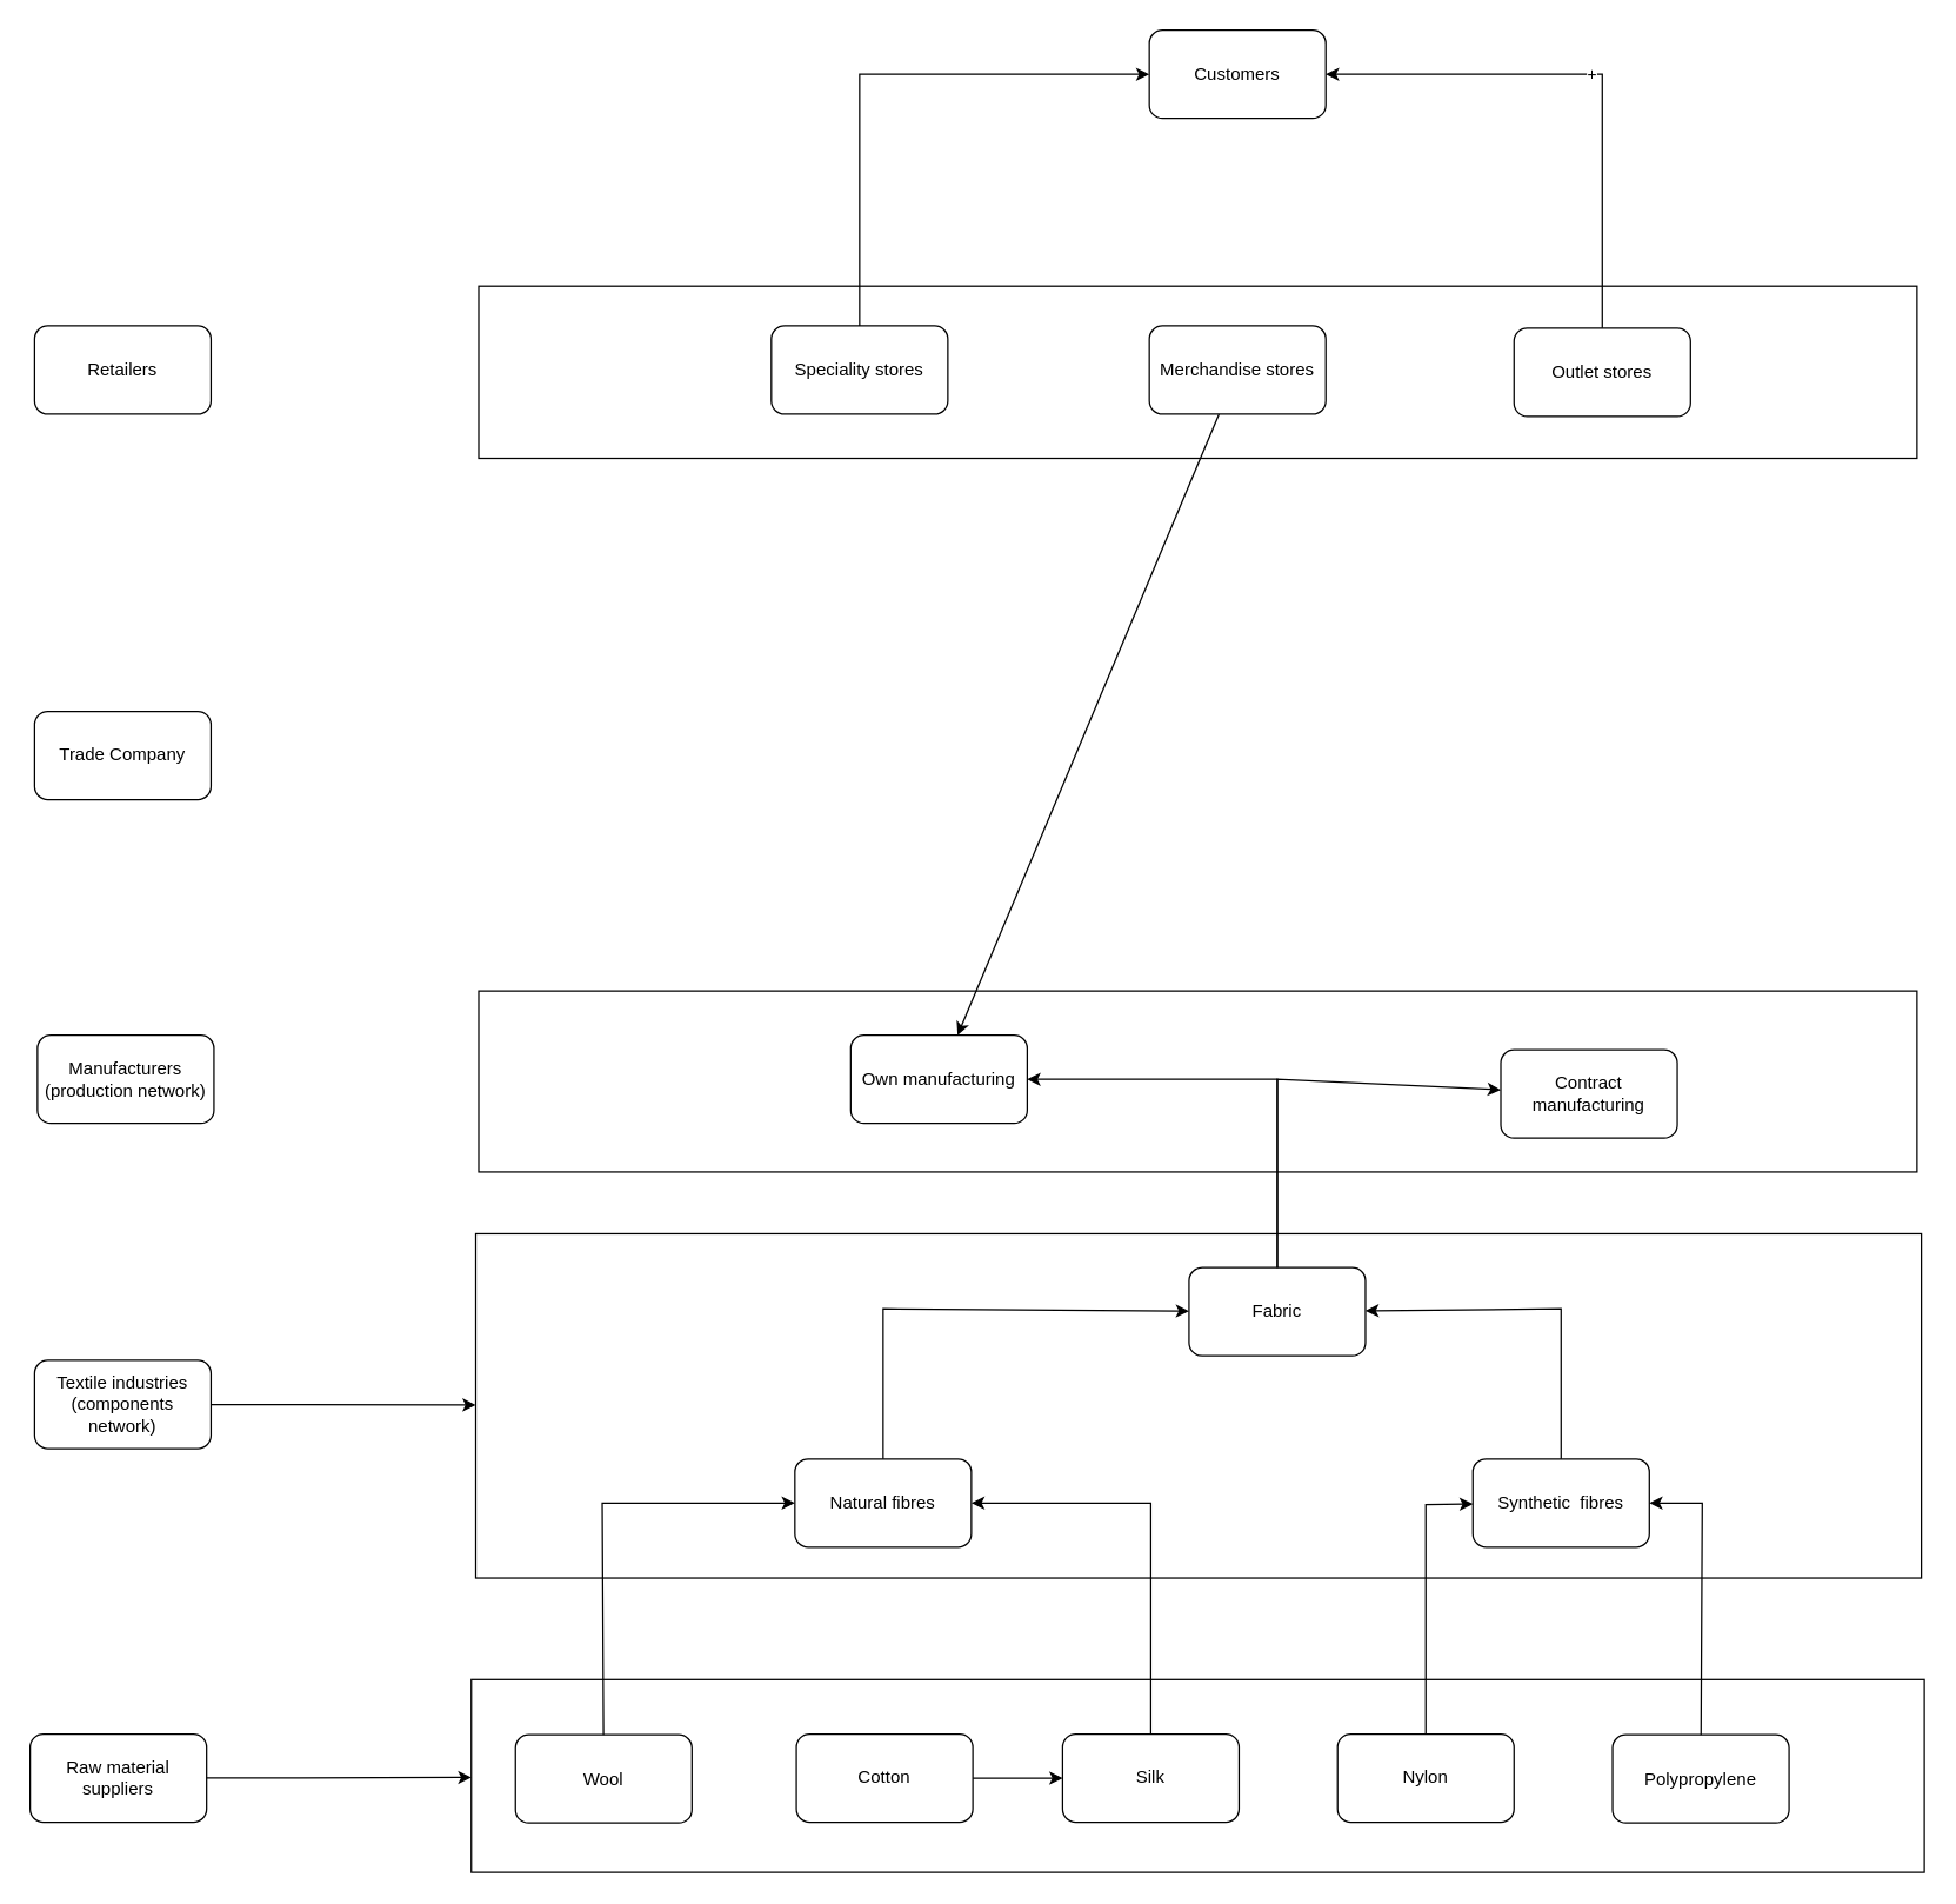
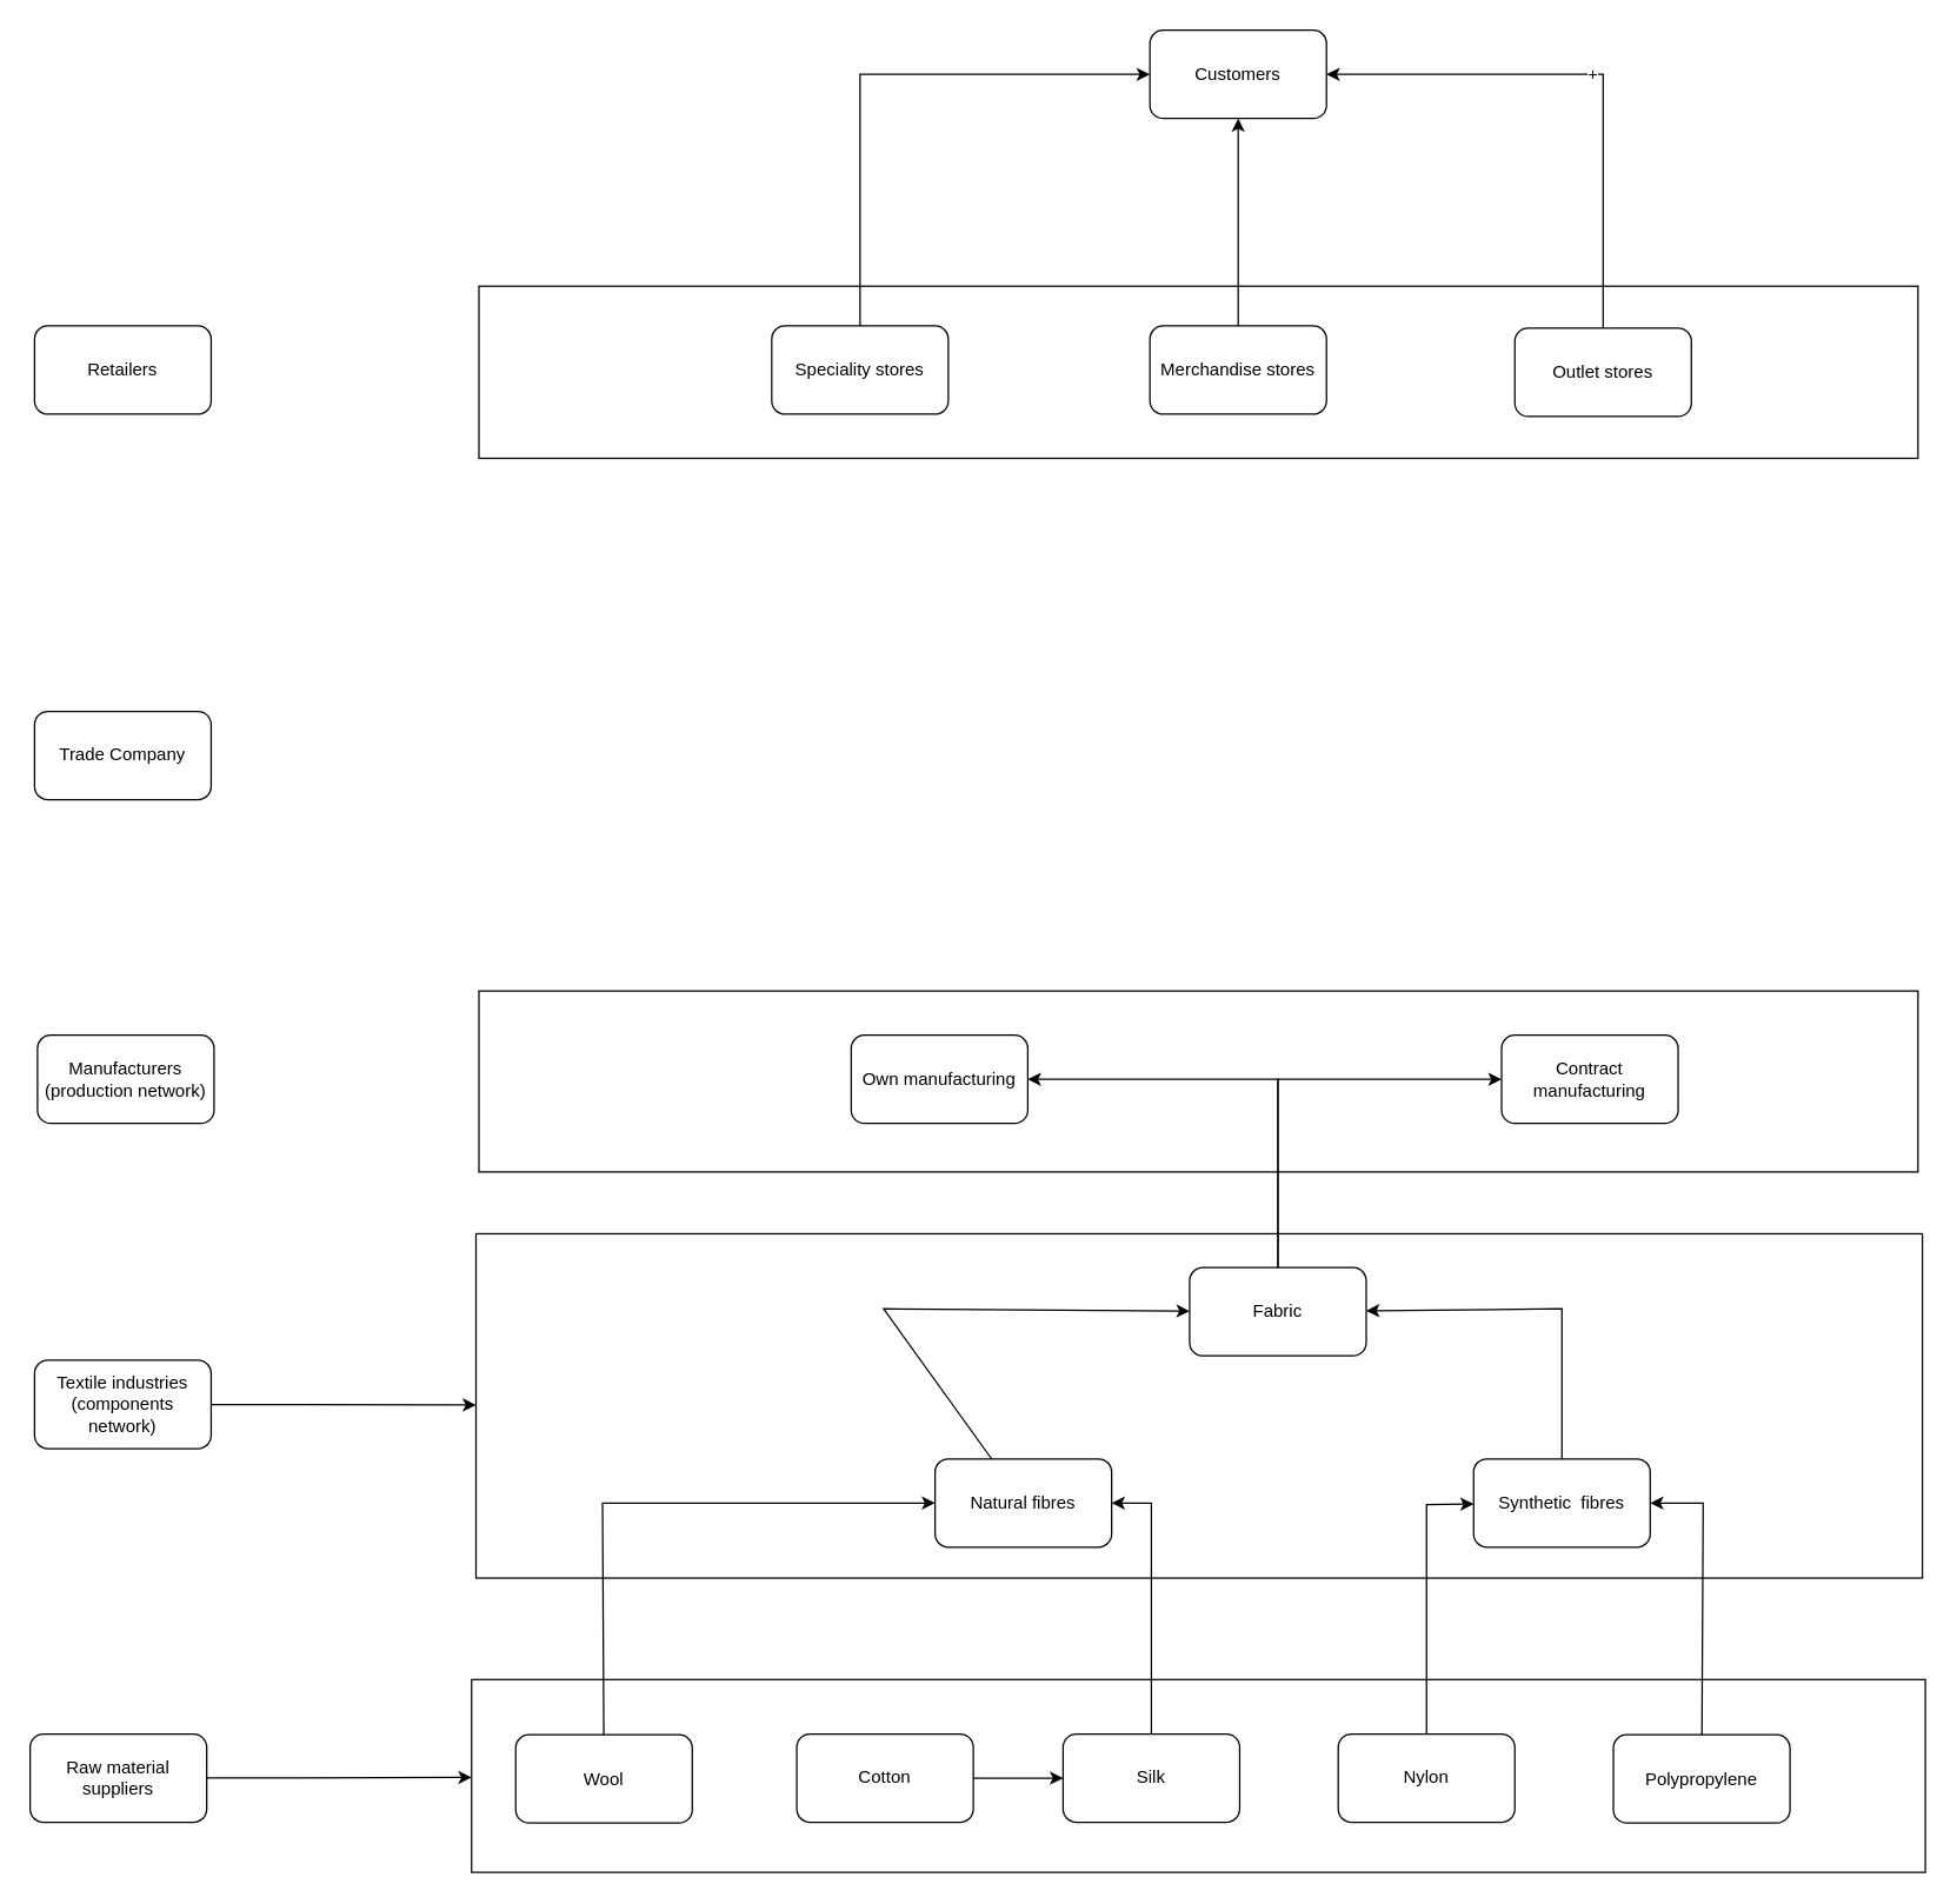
- <mxCell id="36" value="" style="endArrow=classic;html=1;rounded=0;" edge="1" parent="1" source="27" target="21"><mxGeometry width="50" height="50" relative="1" as="geometry"><mxPoint x="841" y="358" as="sourcePoint" /><mxPoint x="791" y="214" as="targetPoint" /></mxGeometry></mxCell>
+ <mxCell id="36" value="" style="endArrow=classic;html=1;rounded=0;" edge="1" parent="1" source="27" target="35"><mxGeometry width="50" height="50" relative="1" as="geometry"><mxPoint x="841" y="358" as="sourcePoint" /><mxPoint x="791" y="214" as="targetPoint" /></mxGeometry></mxCell>
- <mxCell id="22" value="Contract manufacturing" style="rounded=1;whiteSpace=wrap;html=1;" vertex="1" parent="1"><mxGeometry x="1020" y="713" width="120" height="60" as="geometry" /></mxCell>
+ <mxCell id="22" value="Contract manufacturing" style="rounded=1;whiteSpace=wrap;html=1;" vertex="1" parent="1"><mxGeometry x="1020" y="703" width="120" height="60" as="geometry" /></mxCell>
- <mxCell id="13" value="Natural fibres" style="rounded=1;whiteSpace=wrap;html=1;" vertex="1" parent="1"><mxGeometry x="540" y="991" width="120" height="60" as="geometry" /></mxCell>
+ <mxCell id="13" value="Natural fibres" style="rounded=1;whiteSpace=wrap;html=1;" vertex="1" parent="1"><mxGeometry x="635" y="991" width="120" height="60" as="geometry" /></mxCell>
